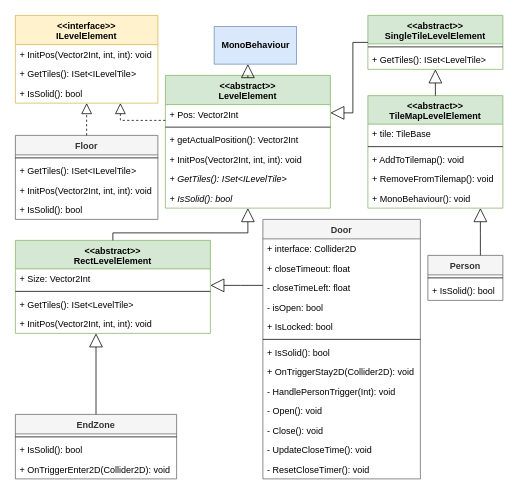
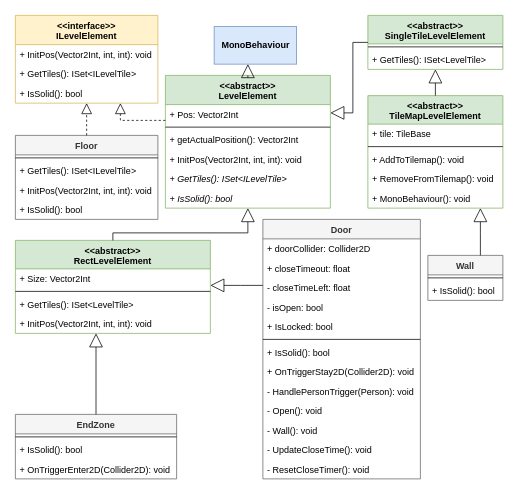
- <mxCell id="35" value="+ interface: Collider2D" style="text;strokeColor=none;fillColor=none;align=left;verticalAlign=top;spacingLeft=4;spacingRight=4;overflow=hidden;rotatable=0;points=[[0,0.5],[1,0.5]];portConstraint=eastwest;" parent="34" vertex="1"><mxGeometry y="26" width="210" height="26" as="geometry" /></mxCell>
+ <mxCell id="35" value="+ doorCollider: Collider2D" style="text;strokeColor=none;fillColor=none;align=left;verticalAlign=top;spacingLeft=4;spacingRight=4;overflow=hidden;rotatable=0;points=[[0,0.5],[1,0.5]];portConstraint=eastwest;" parent="34" vertex="1"><mxGeometry y="26" width="210" height="26" as="geometry" /></mxCell>
- <mxCell id="27" value="Person" style="swimlane;fontStyle=1;align=center;verticalAlign=top;childLayout=stackLayout;horizontal=1;startSize=26;horizontalStack=0;resizeParent=1;resizeParentMax=0;resizeLast=0;collapsible=1;marginBottom=0;fillColor=#f5f5f5;strokeColor=#666666;fontColor=#333333;" parent="1" vertex="1"><mxGeometry x="570" y="340" width="100" height="60" as="geometry" /></mxCell>
+ <mxCell id="27" value="Wall" style="swimlane;fontStyle=1;align=center;verticalAlign=top;childLayout=stackLayout;horizontal=1;startSize=26;horizontalStack=0;resizeParent=1;resizeParentMax=0;resizeLast=0;collapsible=1;marginBottom=0;fillColor=#f5f5f5;strokeColor=#666666;fontColor=#333333;" parent="1" vertex="1"><mxGeometry x="570" y="340" width="100" height="60" as="geometry" /></mxCell>
- <mxCell id="43" value="- HandlePersonTrigger(Int): void" style="text;strokeColor=none;fillColor=none;align=left;verticalAlign=top;spacingLeft=4;spacingRight=4;overflow=hidden;rotatable=0;points=[[0,0.5],[1,0.5]];portConstraint=eastwest;" parent="34" vertex="1"><mxGeometry y="216" width="210" height="26" as="geometry" /></mxCell>
+ <mxCell id="43" value="- HandlePersonTrigger(Person): void" style="text;strokeColor=none;fillColor=none;align=left;verticalAlign=top;spacingLeft=4;spacingRight=4;overflow=hidden;rotatable=0;points=[[0,0.5],[1,0.5]];portConstraint=eastwest;" parent="34" vertex="1"><mxGeometry y="216" width="210" height="26" as="geometry" /></mxCell>
- <mxCell id="45" value="- Close(): void" style="text;strokeColor=none;fillColor=none;align=left;verticalAlign=top;spacingLeft=4;spacingRight=4;overflow=hidden;rotatable=0;points=[[0,0.5],[1,0.5]];portConstraint=eastwest;" parent="34" vertex="1"><mxGeometry y="268" width="210" height="26" as="geometry" /></mxCell>
+ <mxCell id="45" value="- Wall(): void" style="text;strokeColor=none;fillColor=none;align=left;verticalAlign=top;spacingLeft=4;spacingRight=4;overflow=hidden;rotatable=0;points=[[0,0.5],[1,0.5]];portConstraint=eastwest;" parent="34" vertex="1"><mxGeometry y="268" width="210" height="26" as="geometry" /></mxCell>
